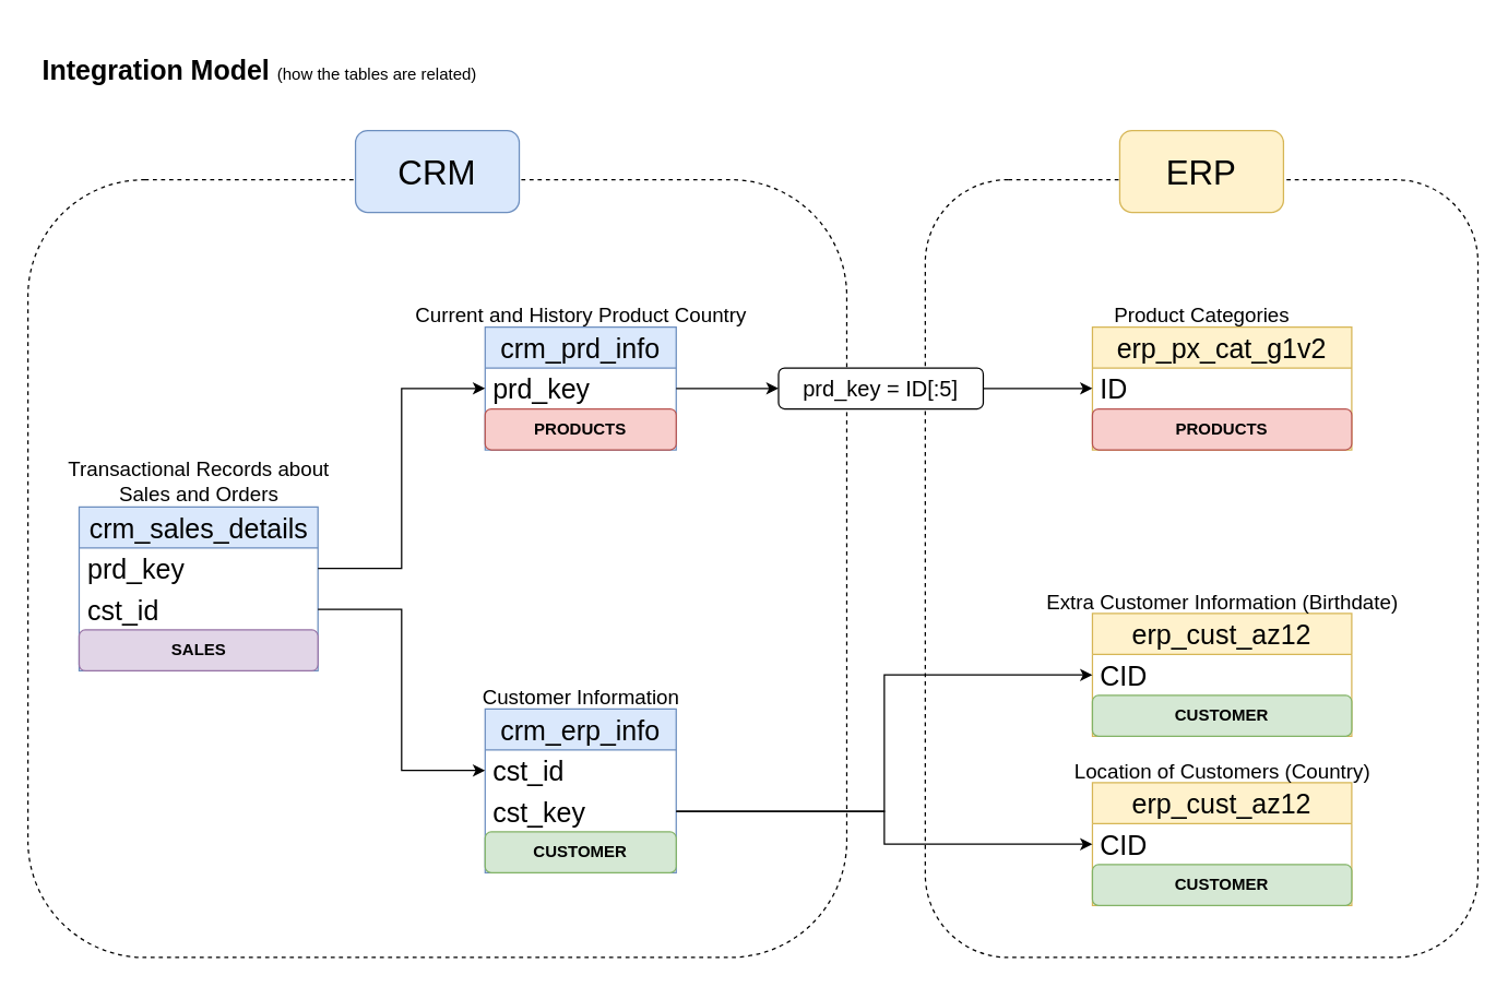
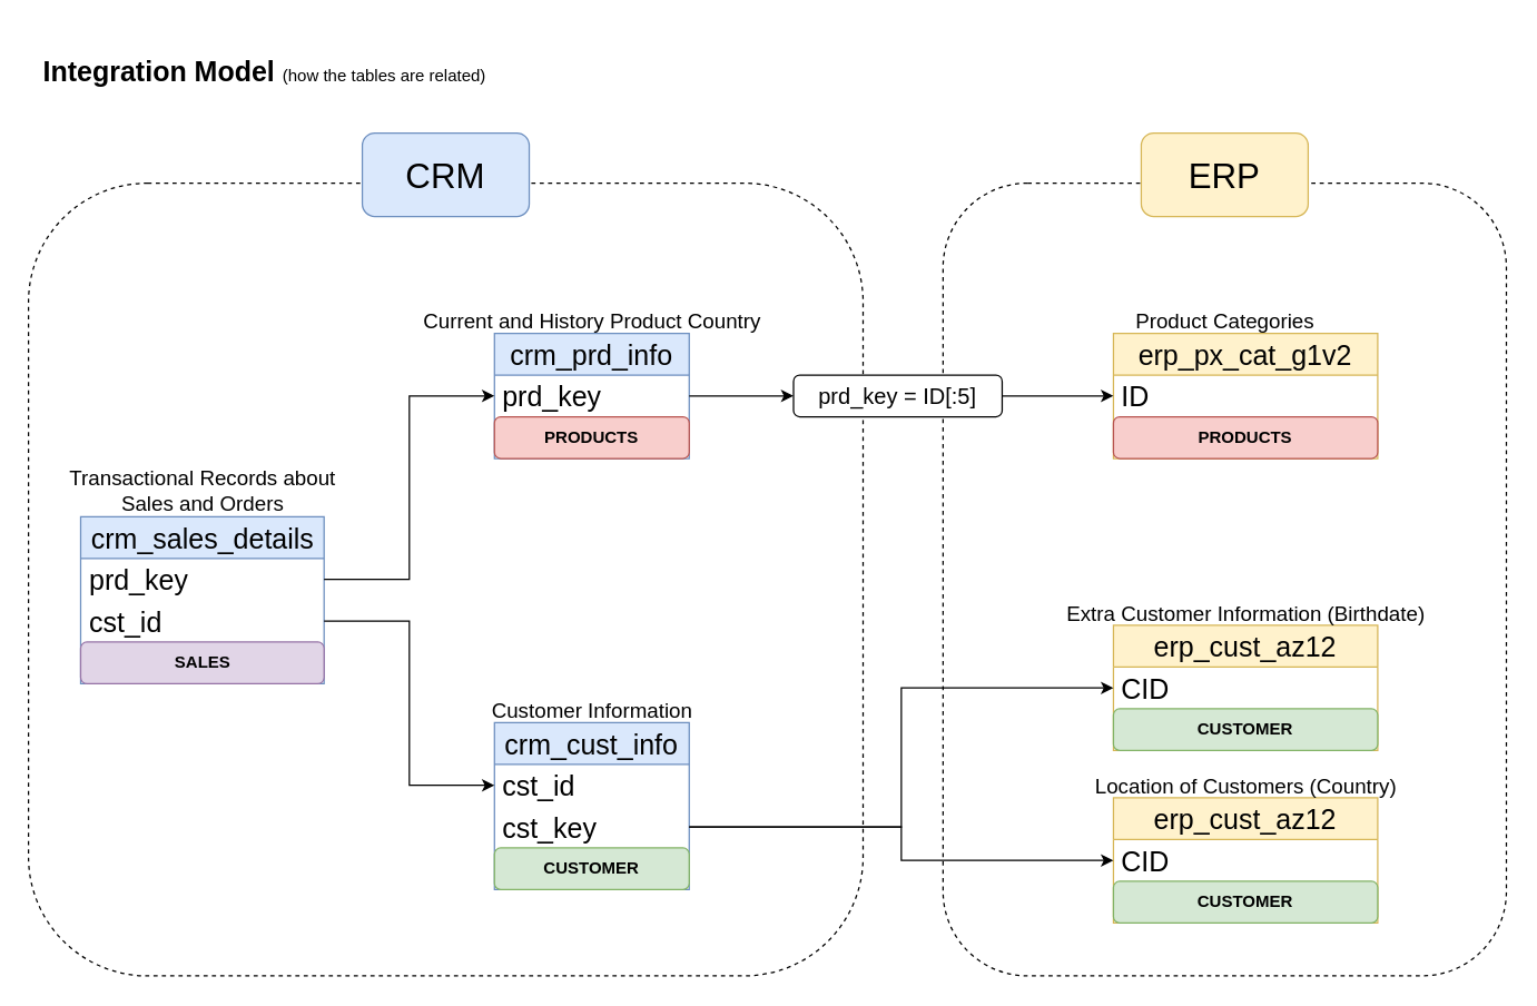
- <mxCell id="4" value="crm_erp_info" style="swimlane;fontStyle=0;childLayout=stackLayout;horizontal=1;startSize=30;horizontalStack=0;resizeParent=1;resizeParentMax=0;resizeLast=0;collapsible=1;marginBottom=0;whiteSpace=wrap;html=1;fillColor=#dae8fc;strokeColor=#6c8ebf;fontSize=20;" parent="1" vertex="1"><mxGeometry x="355" y="519" width="140" height="120" as="geometry" /></mxCell>
+ <mxCell id="4" value="crm_cust_info" style="swimlane;fontStyle=0;childLayout=stackLayout;horizontal=1;startSize=30;horizontalStack=0;resizeParent=1;resizeParentMax=0;resizeLast=0;collapsible=1;marginBottom=0;whiteSpace=wrap;html=1;fillColor=#dae8fc;strokeColor=#6c8ebf;fontSize=20;" parent="1" vertex="1"><mxGeometry x="355" y="519" width="140" height="120" as="geometry" /></mxCell>
